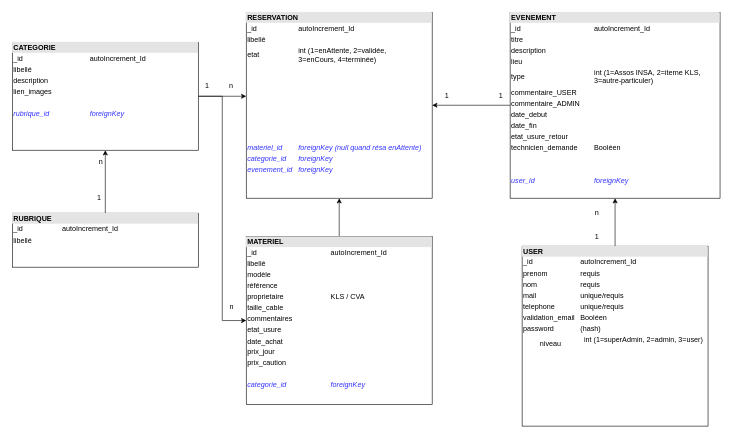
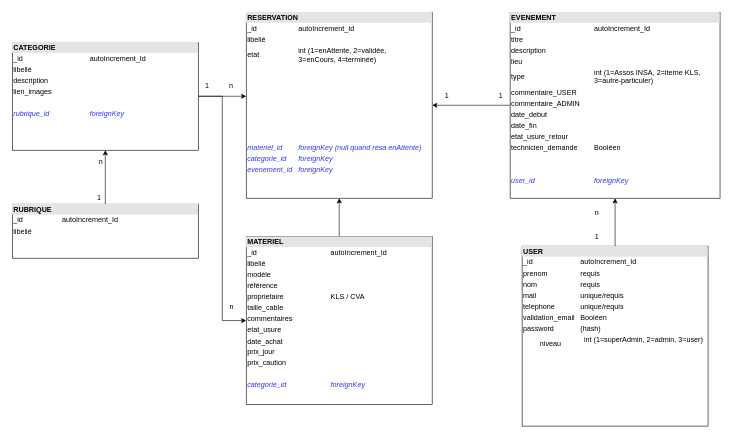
- <mxCell id="11" value="&lt;div style=&quot;box-sizing:border-box;width:100%;background:#e4e4e4;padding:2px;&quot;&gt;&lt;b&gt;RUBRIQUE&lt;/b&gt;&lt;/div&gt;&lt;table style=&quot;width:100%;font-size:1em;&quot; cellspacing=&quot;0&quot; cellpadding=&quot;2&quot;&gt;&lt;tbody&gt;&lt;tr&gt;&lt;td&gt;_id&lt;/td&gt;&lt;td&gt;autoIncrement_Id&lt;/td&gt;&lt;/tr&gt;&lt;tr&gt;&lt;td&gt;libellé&lt;/td&gt;&lt;td&gt;&lt;br&gt;&lt;/td&gt;&lt;/tr&gt;&lt;tr&gt;&lt;td&gt;&lt;br&gt;&lt;/td&gt;&lt;td&gt;&lt;br&gt;&lt;/td&gt;&lt;/tr&gt;&lt;tr&gt;&lt;td&gt;&lt;br&gt;&lt;/td&gt;&lt;td&gt;&lt;br&gt;&lt;/td&gt;&lt;/tr&gt;&lt;tr&gt;&lt;td&gt;&lt;br&gt;&lt;/td&gt;&lt;td&gt;&lt;br&gt;&lt;/td&gt;&lt;/tr&gt;&lt;tr&gt;&lt;td&gt;&lt;br&gt;&lt;/td&gt;&lt;td&gt;&lt;br&gt;&lt;/td&gt;&lt;/tr&gt;&lt;tr&gt;&lt;td&gt;&lt;br&gt;&lt;/td&gt;&lt;td&gt;&lt;br&gt;&lt;/td&gt;&lt;/tr&gt;&lt;/tbody&gt;&lt;/table&gt;" style="verticalAlign=top;align=left;overflow=fill;html=1;" vertex="1" parent="1"><mxGeometry x="20" y="355" width="310" height="90" as="geometry" /></mxCell>
+ <mxCell id="11" value="&lt;div style=&quot;box-sizing:border-box;width:100%;background:#e4e4e4;padding:2px;&quot;&gt;&lt;b&gt;RUBRIQUE&lt;/b&gt;&lt;/div&gt;&lt;table style=&quot;width:100%;font-size:1em;&quot; cellspacing=&quot;0&quot; cellpadding=&quot;2&quot;&gt;&lt;tbody&gt;&lt;tr&gt;&lt;td&gt;_id&lt;/td&gt;&lt;td&gt;autoIncrement_Id&lt;/td&gt;&lt;/tr&gt;&lt;tr&gt;&lt;td&gt;libellé&lt;/td&gt;&lt;td&gt;&lt;br&gt;&lt;/td&gt;&lt;/tr&gt;&lt;tr&gt;&lt;td&gt;&lt;br&gt;&lt;/td&gt;&lt;td&gt;&lt;br&gt;&lt;/td&gt;&lt;/tr&gt;&lt;tr&gt;&lt;td&gt;&lt;br&gt;&lt;/td&gt;&lt;td&gt;&lt;br&gt;&lt;/td&gt;&lt;/tr&gt;&lt;tr&gt;&lt;td&gt;&lt;br&gt;&lt;/td&gt;&lt;td&gt;&lt;br&gt;&lt;/td&gt;&lt;/tr&gt;&lt;tr&gt;&lt;td&gt;&lt;br&gt;&lt;/td&gt;&lt;td&gt;&lt;br&gt;&lt;/td&gt;&lt;/tr&gt;&lt;tr&gt;&lt;td&gt;&lt;br&gt;&lt;/td&gt;&lt;td&gt;&lt;br&gt;&lt;/td&gt;&lt;/tr&gt;&lt;/tbody&gt;&lt;/table&gt;" style="verticalAlign=top;align=left;overflow=fill;html=1;" vertex="1" parent="1"><mxGeometry x="20" y="340" width="310" height="90" as="geometry" /></mxCell>
